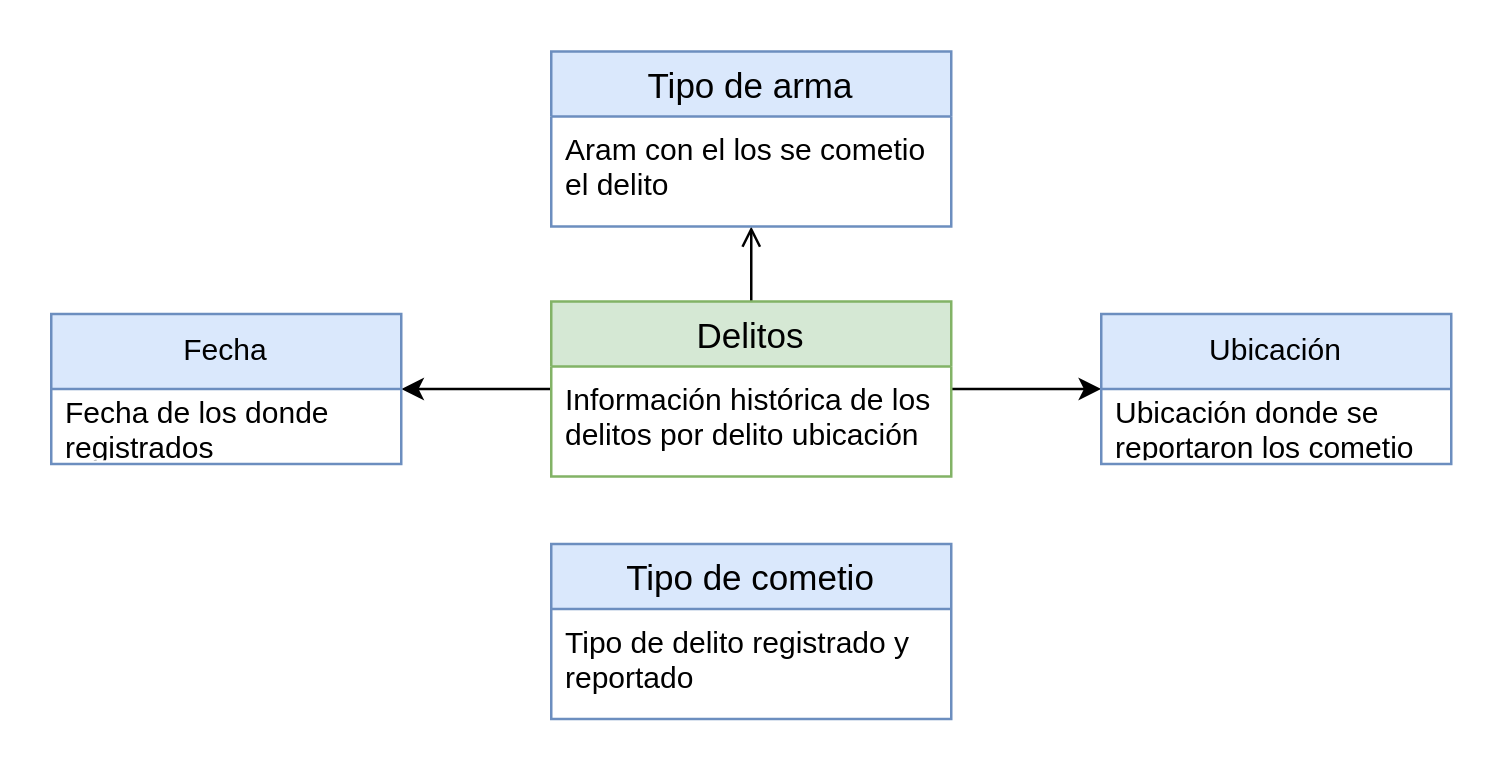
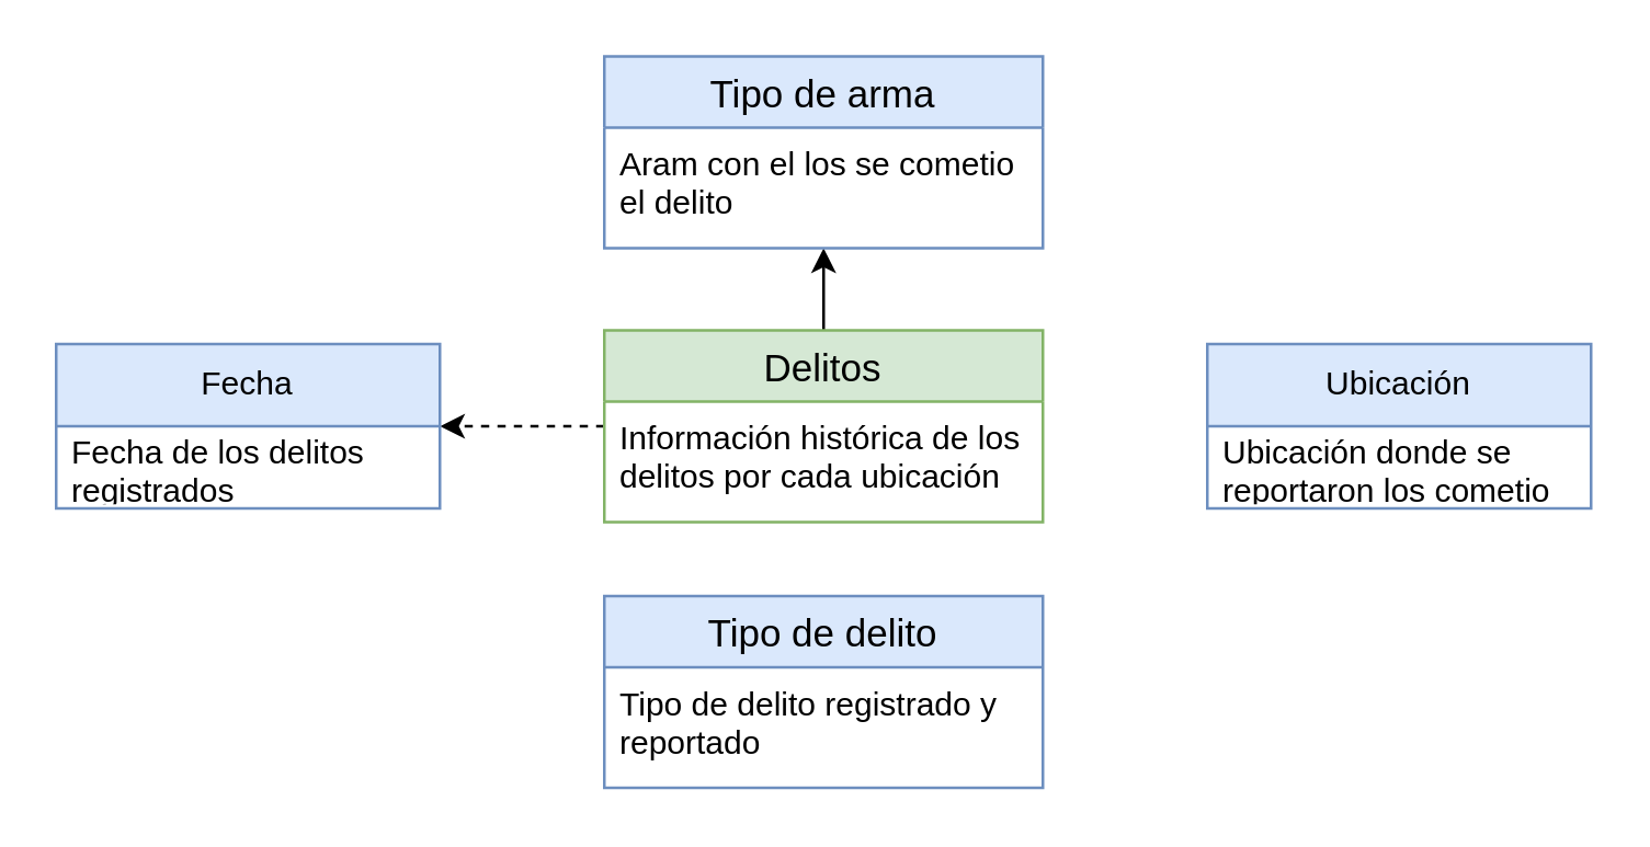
- <mxCell id="2" style="edgeStyle=orthogonalEdgeStyle;rounded=0;orthogonalLoop=1;jettySize=auto;html=1;endArrow=open;" edge="1" parent="1" source="5" target="13"><mxGeometry relative="1" as="geometry" /></mxCell>
+ <mxCell id="2" style="edgeStyle=orthogonalEdgeStyle;rounded=0;orthogonalLoop=1;jettySize=auto;html=1;" edge="1" parent="1" source="5" target="13"><mxGeometry relative="1" as="geometry" /></mxCell>
- <mxCell id="4" style="edgeStyle=orthogonalEdgeStyle;rounded=0;orthogonalLoop=1;jettySize=auto;html=1;" edge="1" parent="1" source="5" target="7"><mxGeometry relative="1" as="geometry" /></mxCell>
+ <mxCell id="4" style="edgeStyle=orthogonalEdgeStyle;rounded=0;orthogonalLoop=1;jettySize=auto;html=1;dashed=1;" edge="1" parent="1" source="5" target="7"><mxGeometry relative="1" as="geometry" /></mxCell>
- <mxCell id="3" style="edgeStyle=orthogonalEdgeStyle;rounded=0;orthogonalLoop=1;jettySize=auto;html=1;" edge="1" parent="1" source="5" target="9"><mxGeometry relative="1" as="geometry" /></mxCell>
- <mxCell id="8" value="Fecha de los donde registrados" style="text;strokeColor=none;fillColor=none;align=left;verticalAlign=middle;spacingLeft=4;spacingRight=4;overflow=hidden;points=[[0,0.5],[1,0.5]];portConstraint=eastwest;rotatable=0;whiteSpace=wrap;html=1;" vertex="1" parent="7"><mxGeometry y="30" width="140" height="30" as="geometry" /></mxCell>
+ <mxCell id="8" value="Fecha de los delitos registrados" style="text;strokeColor=none;fillColor=none;align=left;verticalAlign=middle;spacingLeft=4;spacingRight=4;overflow=hidden;points=[[0,0.5],[1,0.5]];portConstraint=eastwest;rotatable=0;whiteSpace=wrap;html=1;" vertex="1" parent="7"><mxGeometry y="30" width="140" height="30" as="geometry" /></mxCell>
- <mxCell id="6" value="Información histórica de los delitos por delito ubicación" style="text;strokeColor=none;fillColor=none;spacingLeft=4;spacingRight=4;overflow=hidden;rotatable=0;points=[[0,0.5],[1,0.5]];portConstraint=eastwest;fontSize=12;whiteSpace=wrap;html=1;" vertex="1" parent="5"><mxGeometry y="26" width="160" height="44" as="geometry" /></mxCell>
+ <mxCell id="6" value="Información histórica de los delitos por cada ubicación" style="text;strokeColor=none;fillColor=none;spacingLeft=4;spacingRight=4;overflow=hidden;rotatable=0;points=[[0,0.5],[1,0.5]];portConstraint=eastwest;fontSize=12;whiteSpace=wrap;html=1;" vertex="1" parent="5"><mxGeometry y="26" width="160" height="44" as="geometry" /></mxCell>
- <mxCell id="11" value="Tipo de cometio" style="swimlane;fontStyle=0;childLayout=stackLayout;horizontal=1;startSize=26;horizontalStack=0;resizeParent=1;resizeParentMax=0;resizeLast=0;collapsible=1;marginBottom=0;align=center;fontSize=14;fillColor=#dae8fc;strokeColor=#6c8ebf;" vertex="1" parent="1"><mxGeometry x="220" y="217" width="160" height="70" as="geometry" /></mxCell>
+ <mxCell id="11" value="Tipo de delito" style="swimlane;fontStyle=0;childLayout=stackLayout;horizontal=1;startSize=26;horizontalStack=0;resizeParent=1;resizeParentMax=0;resizeLast=0;collapsible=1;marginBottom=0;align=center;fontSize=14;fillColor=#dae8fc;strokeColor=#6c8ebf;" vertex="1" parent="1"><mxGeometry x="220" y="217" width="160" height="70" as="geometry" /></mxCell>
